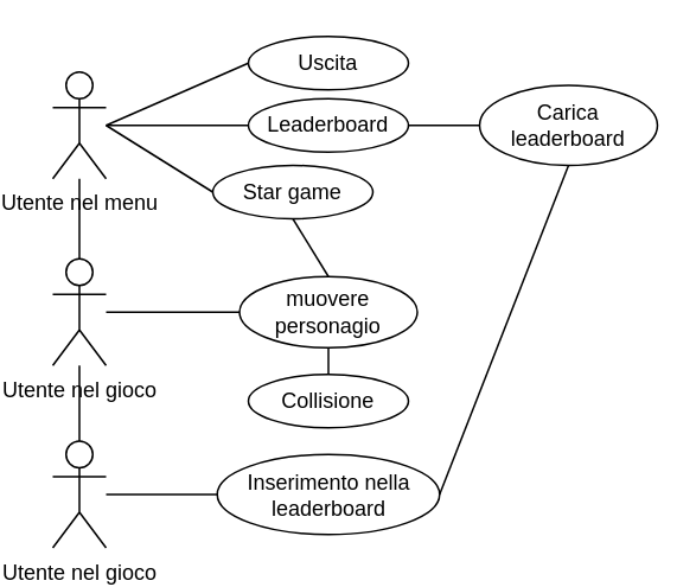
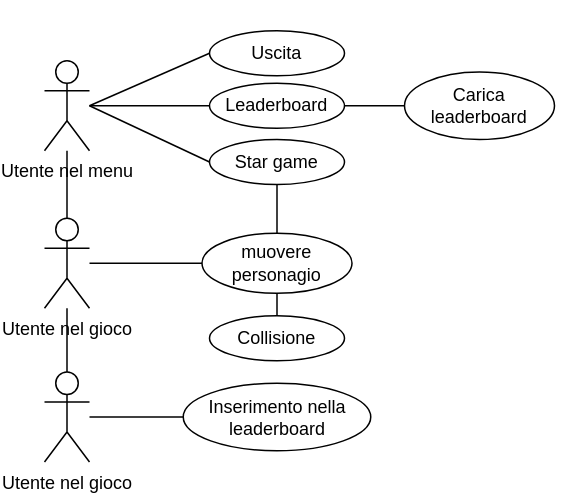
- <mxCell id="3" value="Star game" style="ellipse;whiteSpace=wrap;html=1;" parent="1" vertex="1"><mxGeometry x="110" y="92.5" width="90" height="30" as="geometry" /></mxCell>
+ <mxCell id="3" value="Star game" style="ellipse;whiteSpace=wrap;html=1;" parent="1" vertex="1"><mxGeometry x="130" y="92.5" width="90" height="30" as="geometry" /></mxCell>
- <mxCell id="22" value="" style="endArrow=none;html=1;rounded=0;exitX=1;exitY=0.5;exitDx=0;exitDy=0;entryX=0.5;entryY=1;entryDx=0;entryDy=0;" parent="1" source="20" target="10" edge="1"><mxGeometry width="50" height="50" relative="1" as="geometry"><mxPoint x="160" y="250" as="sourcePoint" /><mxPoint x="210" y="200" as="targetPoint" /></mxGeometry></mxCell>
